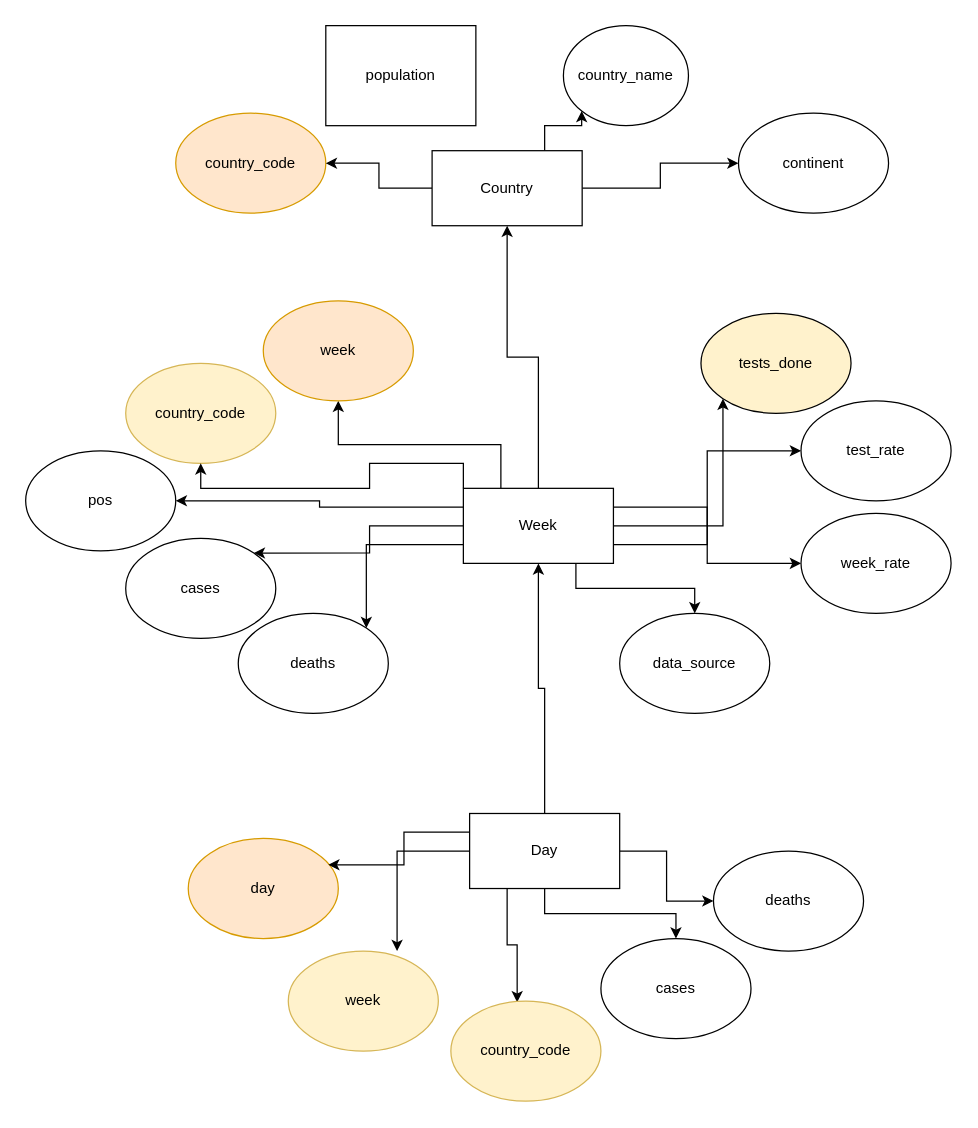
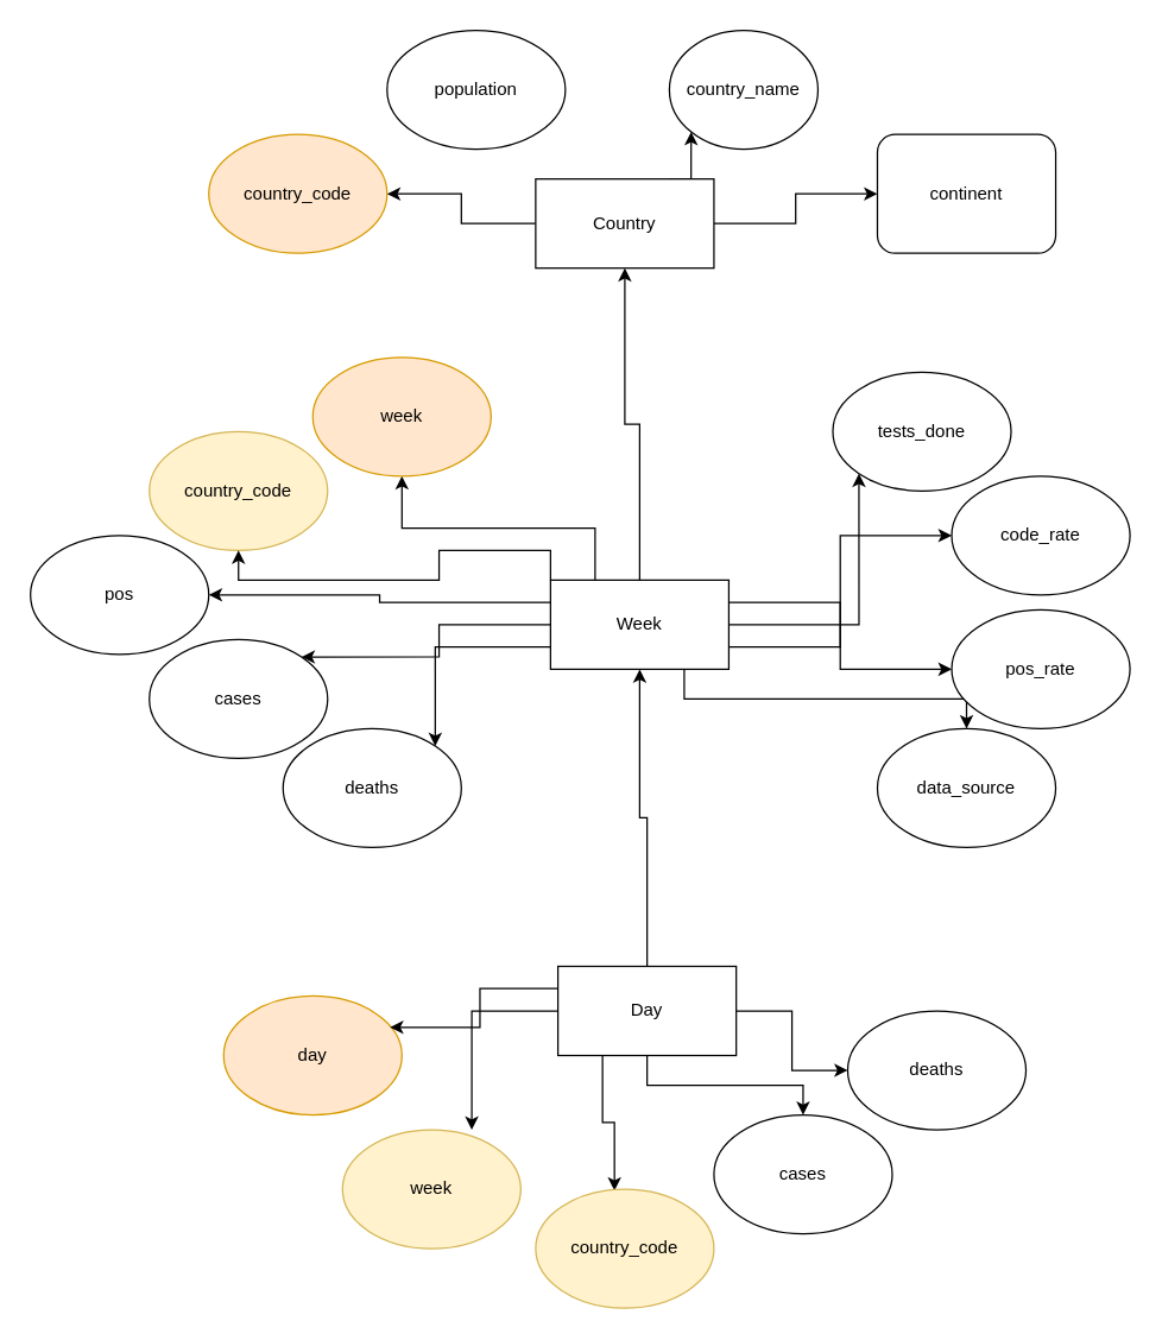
- <mxCell id="27" value="population" style="whiteSpace=wrap;html=1;rounded=0;" vertex="1" parent="1"><mxGeometry x="260" y="20" width="120" height="80" as="geometry" /></mxCell>
+ <mxCell id="27" value="population" style="ellipse;whiteSpace=wrap;html=1;" vertex="1" parent="1"><mxGeometry x="260" y="20" width="120" height="80" as="geometry" /></mxCell>
- <mxCell id="29" value="continent" style="ellipse;whiteSpace=wrap;html=1;" vertex="1" parent="1"><mxGeometry x="590" y="90" width="120" height="80" as="geometry" /></mxCell>
+ <mxCell id="29" value="continent" style="whiteSpace=wrap;html=1;rounded=1;" vertex="1" parent="1"><mxGeometry x="590" y="90" width="120" height="80" as="geometry" /></mxCell>
- <mxCell id="8" value="Country" style="rounded=0;whiteSpace=wrap;html=1;" vertex="1" parent="1"><mxGeometry x="345" y="120" width="120" height="60" as="geometry" /></mxCell>
+ <mxCell id="8" value="Country" style="rounded=0;whiteSpace=wrap;html=1;" vertex="1" parent="1"><mxGeometry x="360" y="120" width="120" height="60" as="geometry" /></mxCell>
- <mxCell id="31" value="tests_done" style="ellipse;whiteSpace=wrap;html=1;fillColor=#fff2cc;" vertex="1" parent="1"><mxGeometry x="560" y="250" width="120" height="80" as="geometry" /></mxCell>
+ <mxCell id="31" value="tests_done" style="ellipse;whiteSpace=wrap;html=1;" vertex="1" parent="1"><mxGeometry x="560" y="250" width="120" height="80" as="geometry" /></mxCell>
- <mxCell id="32" value="test_rate" style="ellipse;whiteSpace=wrap;html=1;" vertex="1" parent="1"><mxGeometry x="640" y="320" width="120" height="80" as="geometry" /></mxCell>
+ <mxCell id="32" value="code_rate" style="ellipse;whiteSpace=wrap;html=1;" vertex="1" parent="1"><mxGeometry x="640" y="320" width="120" height="80" as="geometry" /></mxCell>
- <mxCell id="33" value="week_rate" style="ellipse;whiteSpace=wrap;html=1;" vertex="1" parent="1"><mxGeometry x="640" y="410" width="120" height="80" as="geometry" /></mxCell>
+ <mxCell id="33" value="pos_rate" style="ellipse;whiteSpace=wrap;html=1;" vertex="1" parent="1"><mxGeometry x="640" y="410" width="120" height="80" as="geometry" /></mxCell>
- <mxCell id="34" value="data_source" style="ellipse;whiteSpace=wrap;html=1;" vertex="1" parent="1"><mxGeometry x="495" y="490" width="120" height="80" as="geometry" /></mxCell>
+ <mxCell id="34" value="data_source" style="ellipse;whiteSpace=wrap;html=1;" vertex="1" parent="1"><mxGeometry x="590" y="490" width="120" height="80" as="geometry" /></mxCell>
